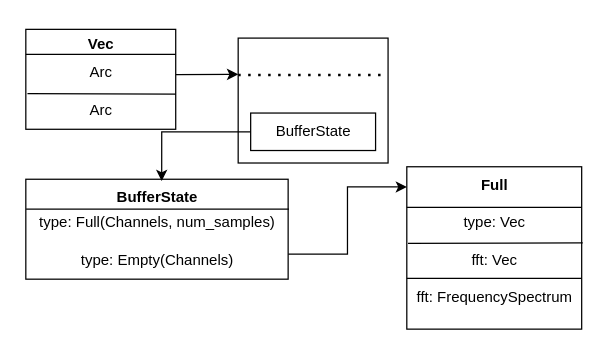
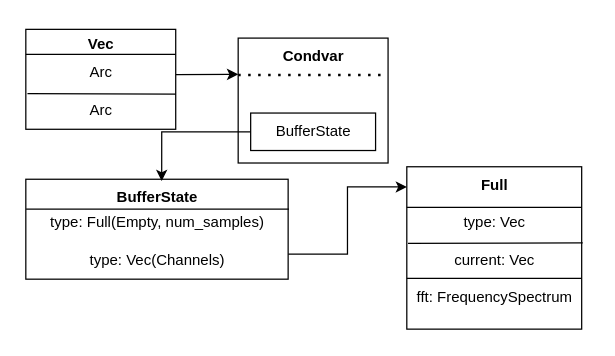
+ <mxCell id="11" value="&lt;b&gt;Condvar&lt;/b&gt;" style="text;html=1;align=center;verticalAlign=middle;resizable=0;points=[];autosize=1;strokeColor=none;fillColor=none;" vertex="1" parent="9"><mxGeometry x="25" width="70" height="30" as="geometry" /></mxCell>
- <mxCell id="18" value="type: Full(Channels, num_samples)" style="text;html=1;align=center;verticalAlign=middle;resizable=0;points=[];autosize=1;strokeColor=none;fillColor=none;" vertex="1" parent="1"><mxGeometry x="20" y="163" width="210" height="30" as="geometry" /></mxCell>
+ <mxCell id="18" value="type: Full(Empty, num_samples)" style="text;html=1;align=center;verticalAlign=middle;resizable=0;points=[];autosize=1;strokeColor=none;fillColor=none;" vertex="1" parent="1"><mxGeometry x="20" y="163" width="210" height="30" as="geometry" /></mxCell>
- <mxCell id="20" value="type: Empty(Channels)" style="text;html=1;align=center;verticalAlign=middle;resizable=0;points=[];autosize=1;strokeColor=none;fillColor=none;" vertex="1" parent="1"><mxGeometry x="50" y="193" width="150" height="30" as="geometry" /></mxCell>
+ <mxCell id="20" value="type: Vec(Channels)" style="text;html=1;align=center;verticalAlign=middle;resizable=0;points=[];autosize=1;strokeColor=none;fillColor=none;" vertex="1" parent="1"><mxGeometry x="50" y="193" width="150" height="30" as="geometry" /></mxCell>
- <mxCell id="24" value="fft: Vec" style="text;html=1;align=center;verticalAlign=middle;resizable=0;points=[];autosize=1;strokeColor=none;fillColor=none;" vertex="1" parent="1"><mxGeometry x="350" y="193" width="90" height="30" as="geometry" /></mxCell>
+ <mxCell id="24" value="current: Vec" style="text;html=1;align=center;verticalAlign=middle;resizable=0;points=[];autosize=1;strokeColor=none;fillColor=none;" vertex="1" parent="1"><mxGeometry x="350" y="193" width="90" height="30" as="geometry" /></mxCell>
